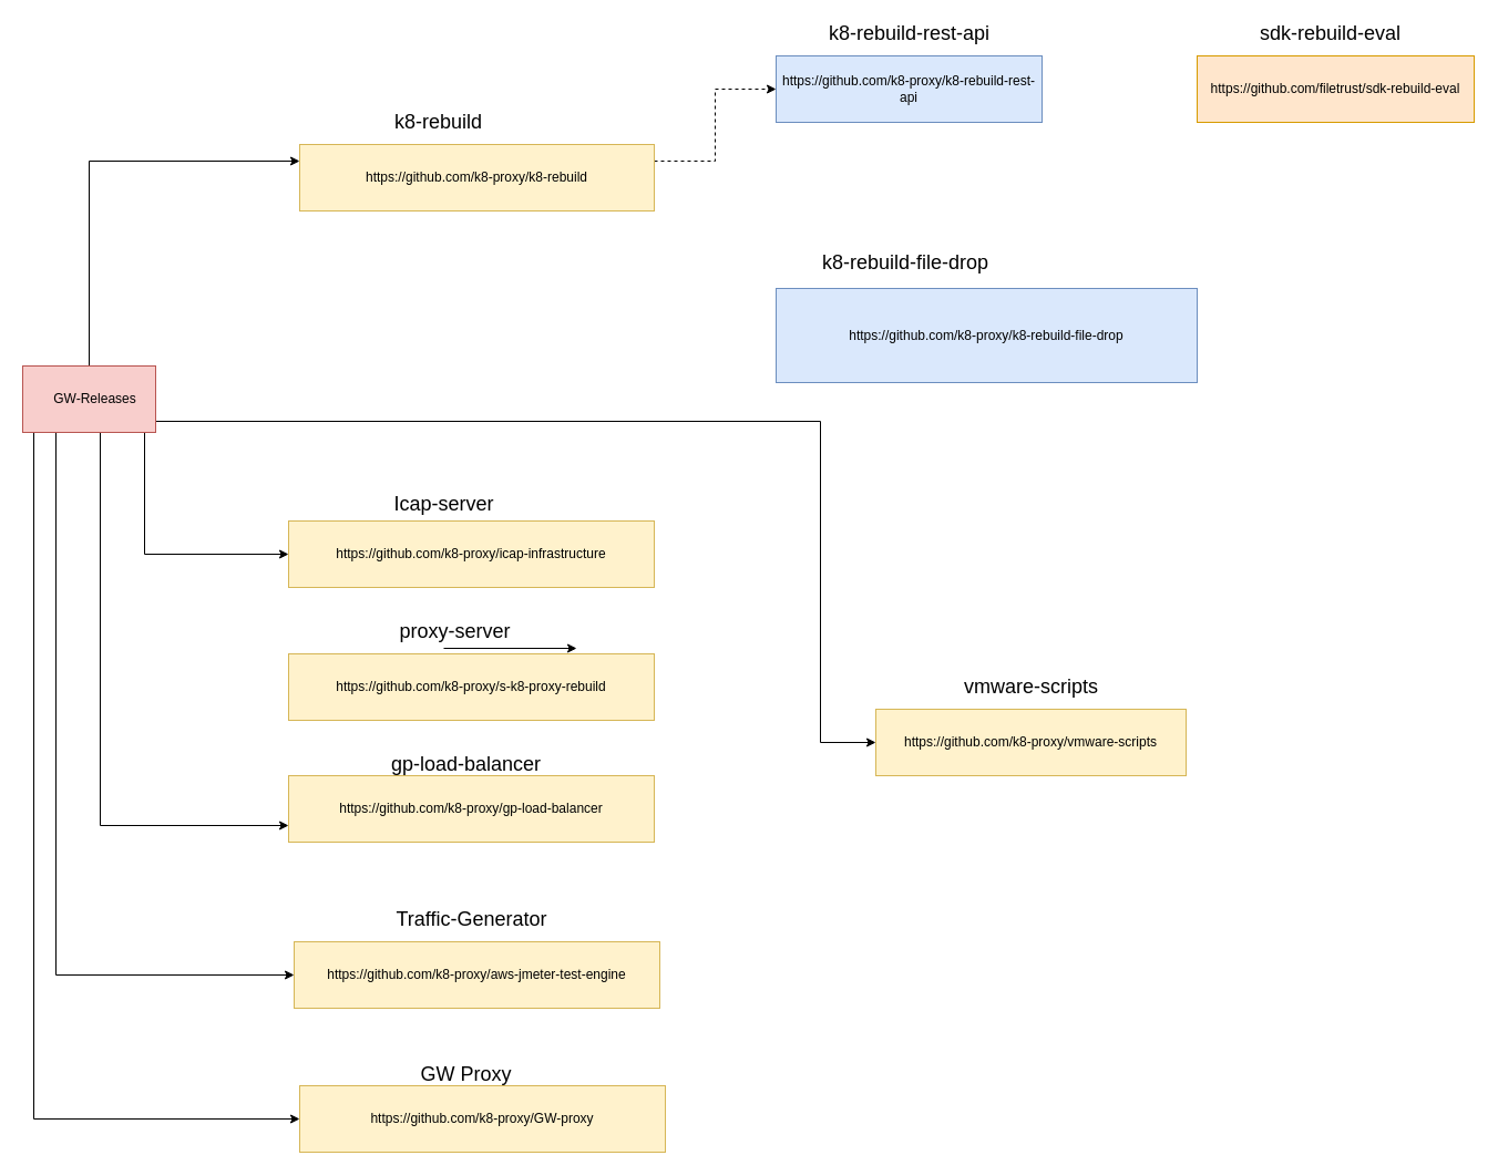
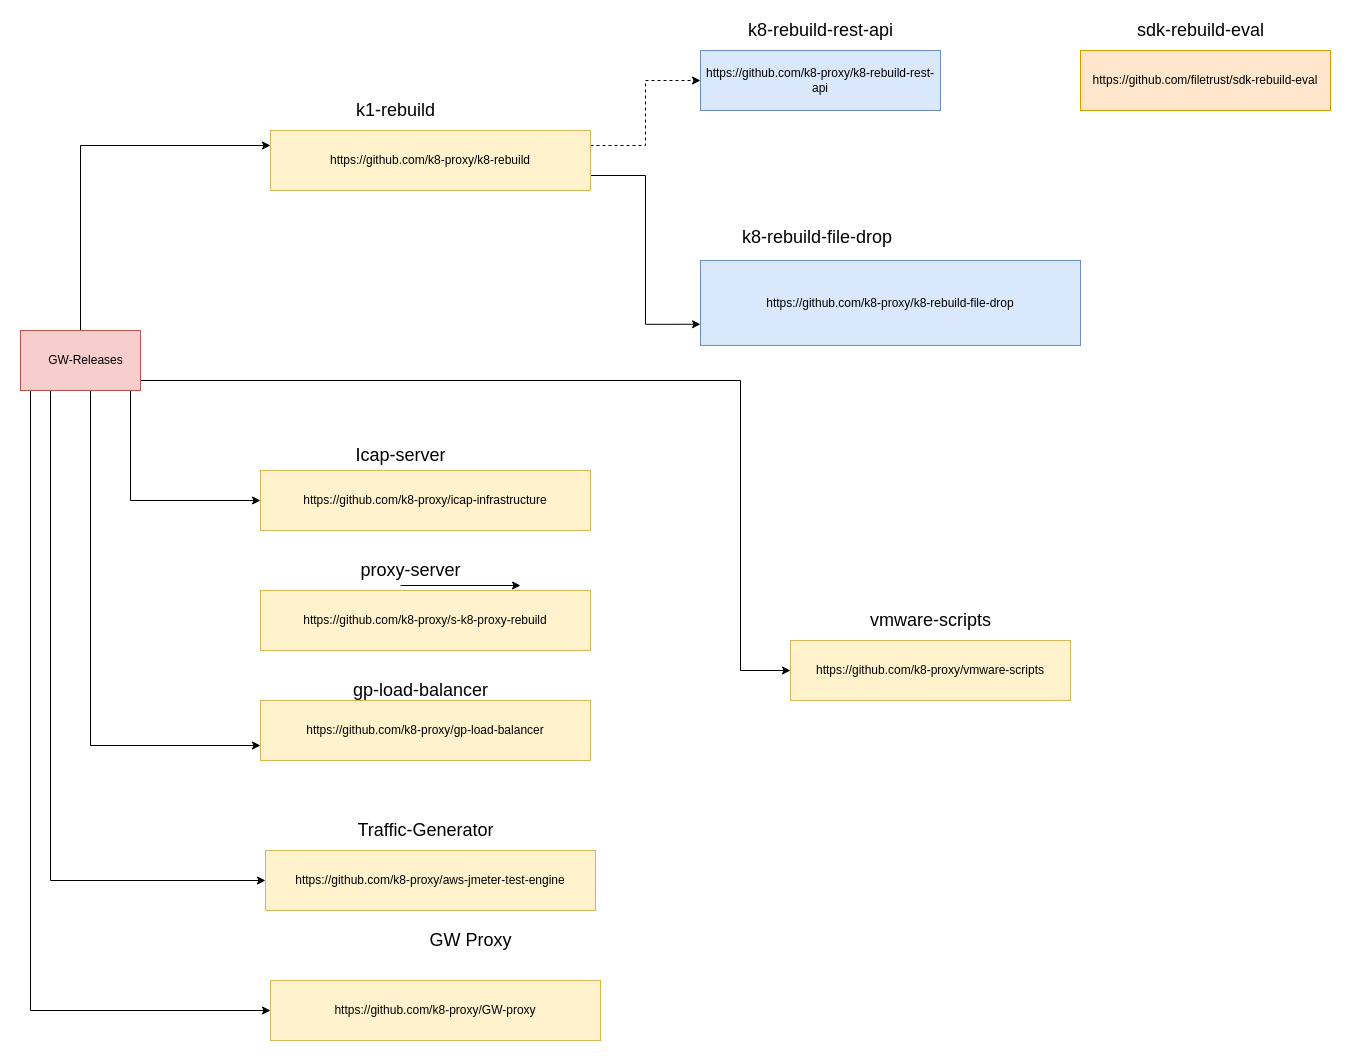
- <mxCell id="28" value="&lt;font style=&quot;font-size: 18px&quot;&gt;k8-rebuild&lt;/font&gt;" style="text;html=1;align=center;verticalAlign=middle;resizable=0;points=[];autosize=1;" vertex="1" parent="1"><mxGeometry x="350" y="100" width="90" height="20" as="geometry" /></mxCell>
+ <mxCell id="28" value="&lt;font style=&quot;font-size: 18px&quot;&gt;k1-rebuild&lt;/font&gt;" style="text;html=1;align=center;verticalAlign=middle;resizable=0;points=[];autosize=1;" vertex="1" parent="1"><mxGeometry x="350" y="100" width="90" height="20" as="geometry" /></mxCell>
+ <mxCell id="4" style="edgeStyle=orthogonalEdgeStyle;rounded=0;orthogonalLoop=1;jettySize=auto;html=1;exitX=1;exitY=0.75;exitDx=0;exitDy=0;entryX=0;entryY=0.75;entryDx=0;entryDy=0;" parent="1" source="5" target="8" edge="1"><mxGeometry relative="1" as="geometry" /></mxCell>
- <mxCell id="27" value="&lt;font style=&quot;font-size: 18px&quot;&gt;&lt;font&gt;GW Proxy&lt;/font&gt;&lt;/font&gt;" style="text;html=1;align=center;verticalAlign=middle;resizable=0;points=[];autosize=1;" vertex="1" parent="1"><mxGeometry x="370" y="960" width="100" height="20" as="geometry" /></mxCell>
+ <mxCell id="27" value="&lt;font style=&quot;font-size: 18px&quot;&gt;&lt;font&gt;GW Proxy&lt;/font&gt;&lt;/font&gt;" style="text;html=1;align=center;verticalAlign=middle;resizable=0;points=[];autosize=1;" vertex="1" parent="1"><mxGeometry x="420" y="930" width="100" height="20" as="geometry" /></mxCell>
